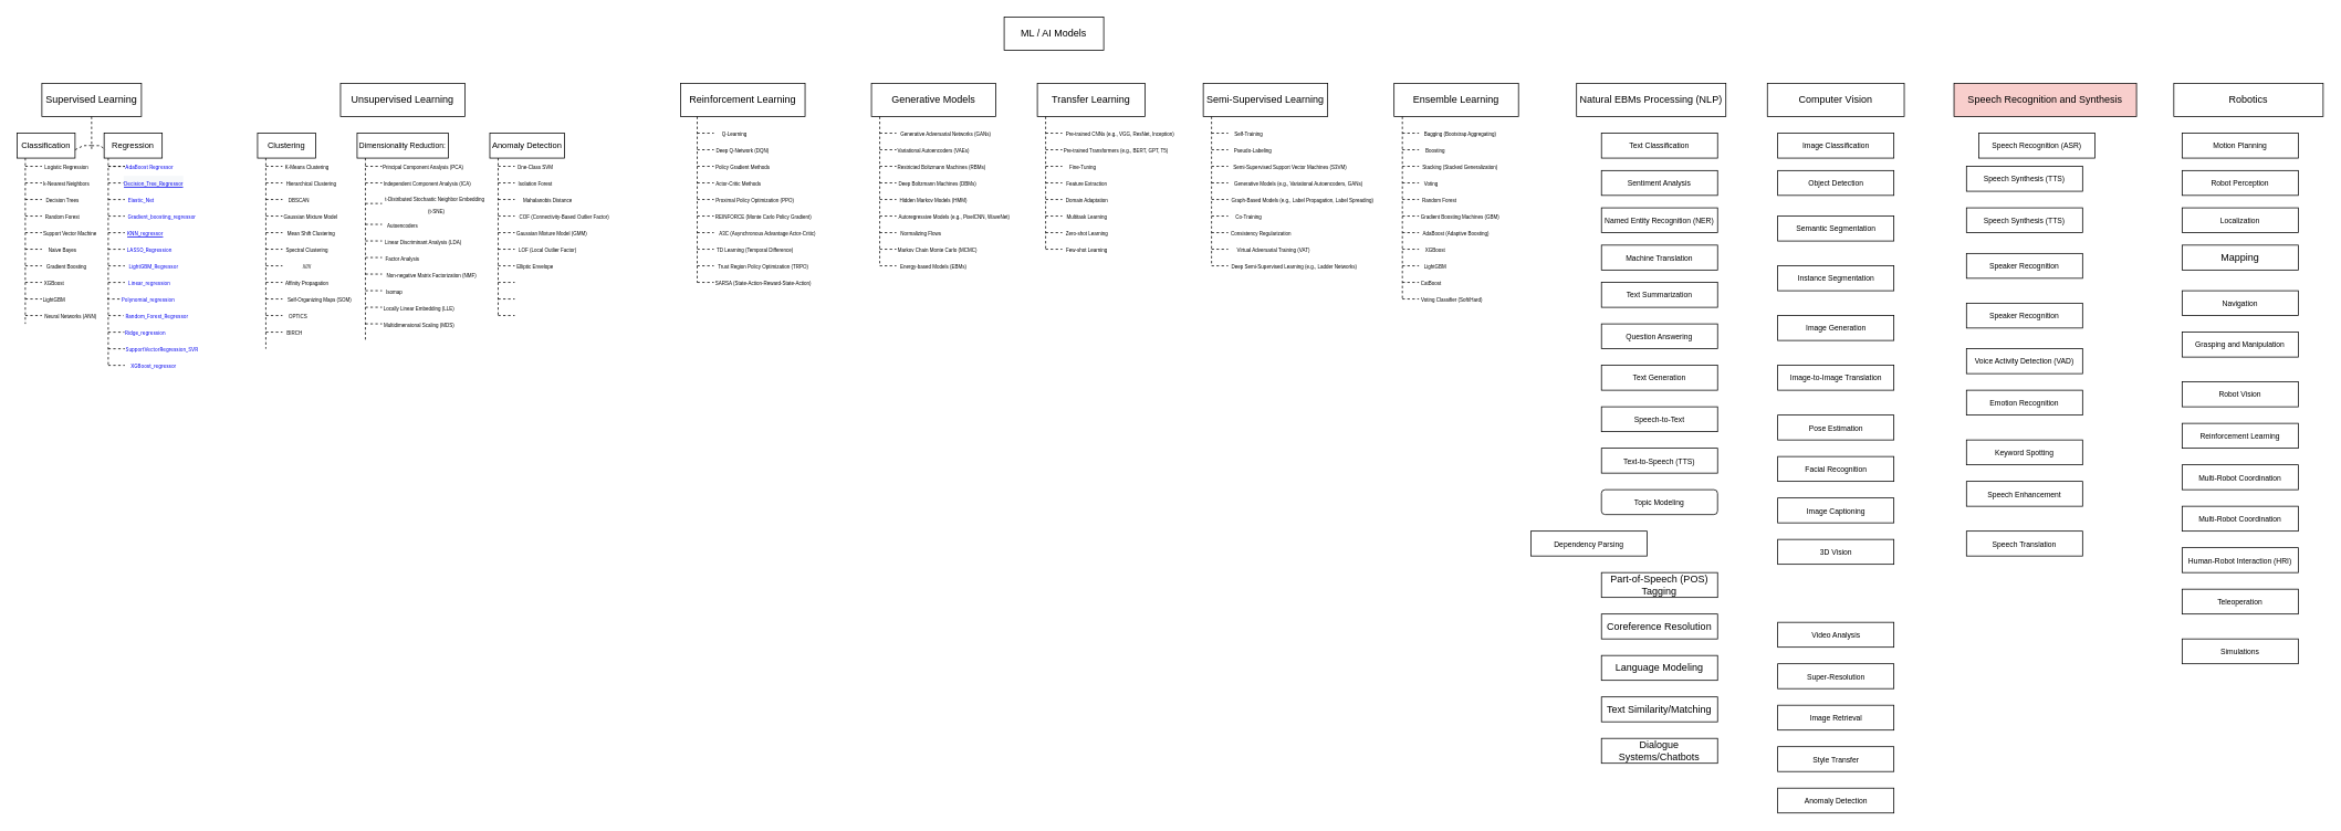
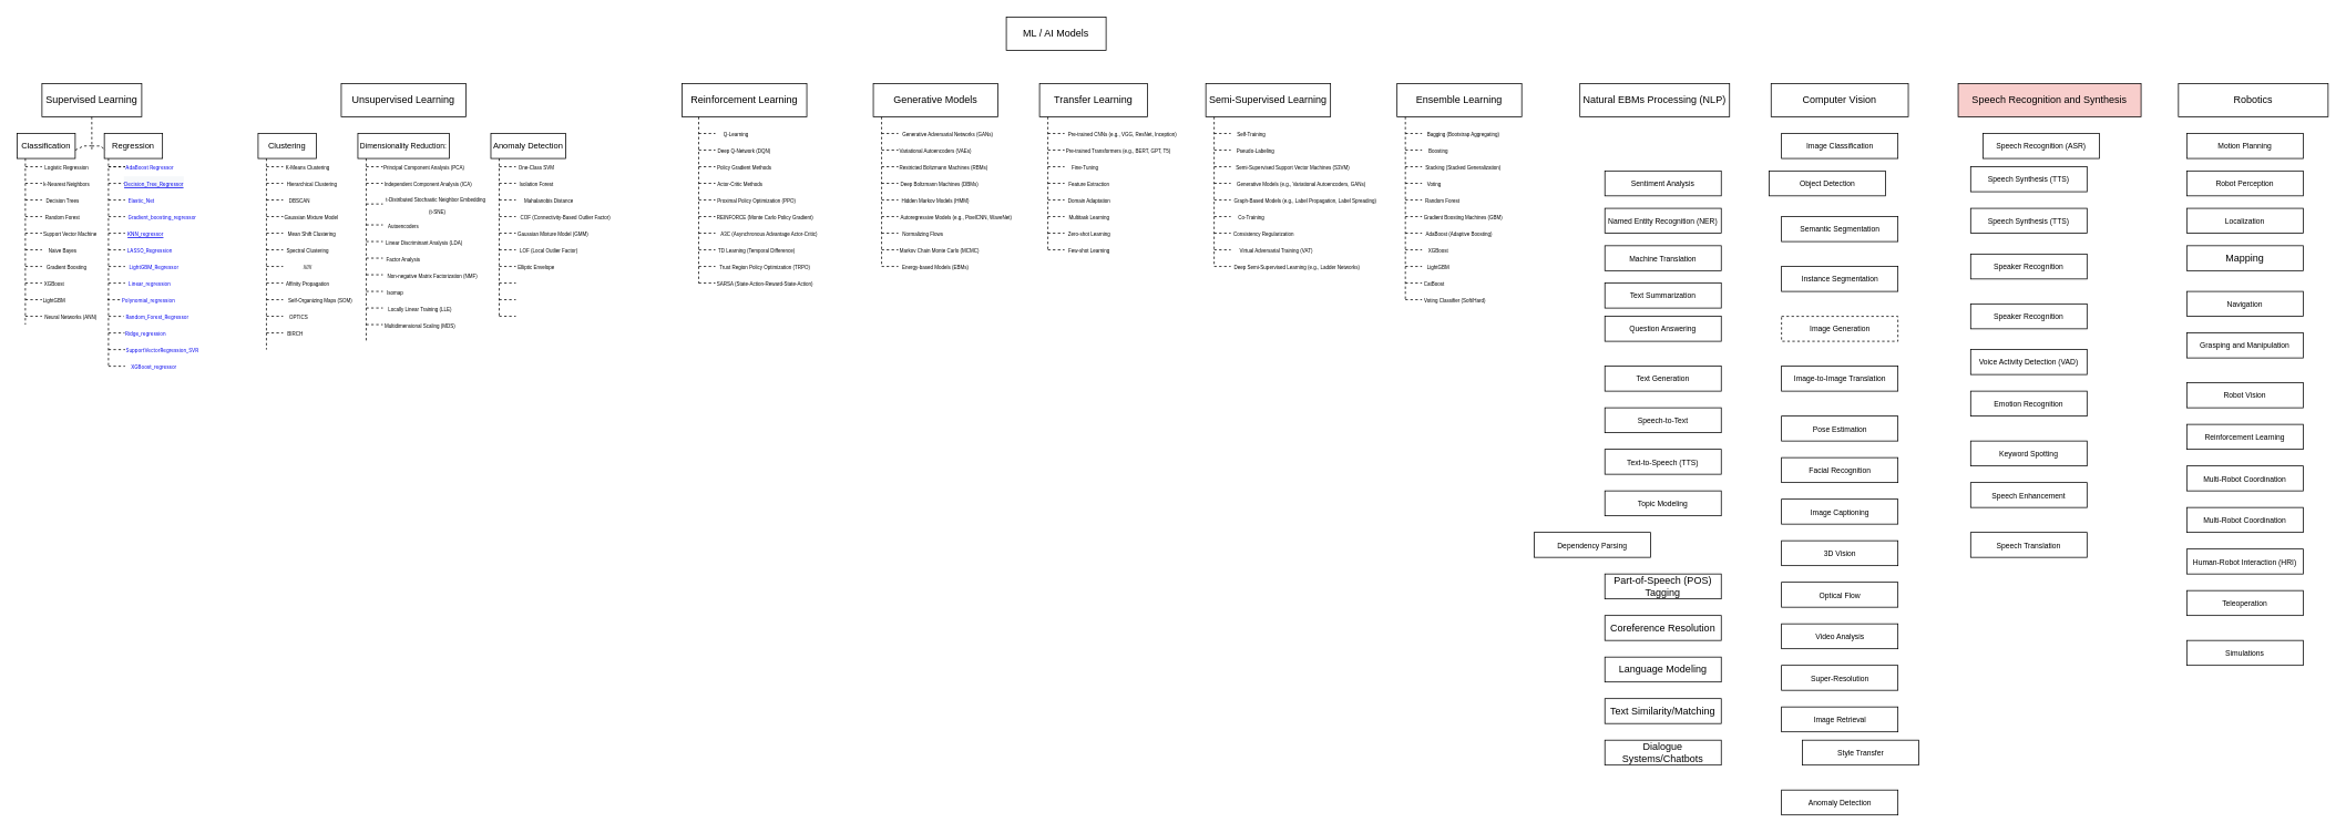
- <mxCell id="237" value="&lt;font style=&quot;font-size: 9px;&quot;&gt;Text Classification&lt;/font&gt;" style="rounded=0;whiteSpace=wrap;html=1;" parent="1" vertex="1"><mxGeometry x="1930" y="160" width="140" height="30" as="geometry" /></mxCell>
- <mxCell id="254" value="&lt;font style=&quot;font-size: 9px;&quot;&gt;Object Detection&lt;/font&gt;" style="rounded=0;whiteSpace=wrap;html=1;" parent="1" vertex="1"><mxGeometry x="2142.5" y="205" width="140" height="30" as="geometry" /></mxCell>
+ <mxCell id="254" value="&lt;font style=&quot;font-size: 9px;&quot;&gt;Object Detection&lt;/font&gt;" style="rounded=0;whiteSpace=wrap;html=1;" parent="1" vertex="1"><mxGeometry x="2127.5" y="205" width="140" height="30" as="geometry" /></mxCell>
- <mxCell id="113" value="&lt;font style=&quot;font-size: 6px;&quot;&gt;Locally Linear Embedding (LLE)&lt;/font&gt;" style="text;html=1;align=center;verticalAlign=middle;whiteSpace=wrap;rounded=0;" parent="1" vertex="1"><mxGeometry x="460" y="360" width="90" height="20" as="geometry" /></mxCell>
+ <mxCell id="113" value="&lt;font style=&quot;font-size: 6px;&quot;&gt;Locally Linear Training (LLE)&lt;/font&gt;" style="text;html=1;align=center;verticalAlign=middle;whiteSpace=wrap;rounded=0;" parent="1" vertex="1"><mxGeometry x="460" y="360" width="90" height="20" as="geometry" /></mxCell>
- <mxCell id="257" value="&lt;font style=&quot;font-size: 9px;&quot;&gt;Image Generation&lt;/font&gt;" style="rounded=0;whiteSpace=wrap;html=1;" parent="1" vertex="1"><mxGeometry x="2142.5" y="380" width="140" height="30" as="geometry" /></mxCell>
+ <mxCell id="257" value="&lt;font style=&quot;font-size: 9px;&quot;&gt;Image Generation&lt;/font&gt;" style="rounded=0;whiteSpace=wrap;html=1;dashed=1;" parent="1" vertex="1"><mxGeometry x="2142.5" y="380" width="140" height="30" as="geometry" /></mxCell>
- <mxCell id="242" value="&lt;font style=&quot;font-size: 9px;&quot;&gt;Question Answering&lt;/font&gt;" style="rounded=0;whiteSpace=wrap;html=1;" parent="1" vertex="1"><mxGeometry x="1930" y="390" width="140" height="30" as="geometry" /></mxCell>
+ <mxCell id="242" value="&lt;font style=&quot;font-size: 9px;&quot;&gt;Question Answering&lt;/font&gt;" style="rounded=0;whiteSpace=wrap;html=1;" parent="1" vertex="1"><mxGeometry x="1930" y="380" width="140" height="30" as="geometry" /></mxCell>
- <mxCell id="246" value="&lt;font style=&quot;font-size: 9px;&quot;&gt;Topic Modeling&lt;/font&gt;" style="whiteSpace=wrap;html=1;rounded=1;" parent="1" vertex="1"><mxGeometry x="1930" y="590" width="140" height="30" as="geometry" /></mxCell>
+ <mxCell id="246" value="&lt;font style=&quot;font-size: 9px;&quot;&gt;Topic Modeling&lt;/font&gt;" style="rounded=0;whiteSpace=wrap;html=1;" parent="1" vertex="1"><mxGeometry x="1930" y="590" width="140" height="30" as="geometry" /></mxCell>
+ <mxCell id="263" value="&lt;font style=&quot;font-size: 9px;&quot;&gt;Optical Flow&lt;/font&gt;" style="rounded=0;whiteSpace=wrap;html=1;" parent="1" vertex="1"><mxGeometry x="2142.5" y="700" width="140" height="30" as="geometry" /></mxCell>
- <mxCell id="267" value="&lt;font style=&quot;font-size: 9px;&quot;&gt;Style Transfer&lt;/font&gt;" style="rounded=0;whiteSpace=wrap;html=1;" parent="1" vertex="1"><mxGeometry x="2142.5" y="900" width="140" height="30" as="geometry" /></mxCell>
+ <mxCell id="267" value="&lt;font style=&quot;font-size: 9px;&quot;&gt;Style Transfer&lt;/font&gt;" style="rounded=0;whiteSpace=wrap;html=1;" parent="1" vertex="1"><mxGeometry x="2167.5" y="890" width="140" height="30" as="geometry" /></mxCell>
